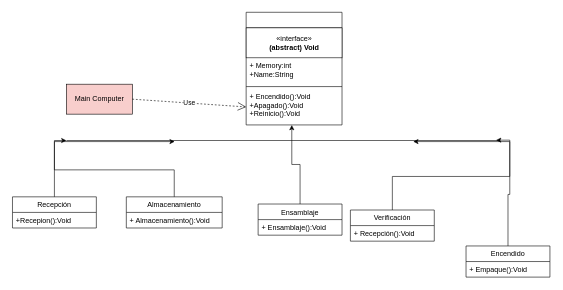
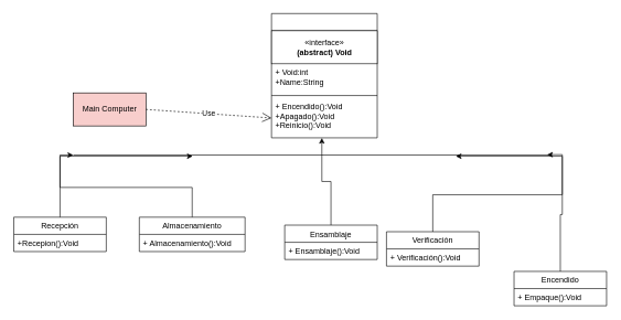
- <mxCell id="20" value="+ Memory:int&#10;+Name:String" style="text;strokeColor=none;fillColor=none;align=left;verticalAlign=top;spacingLeft=4;spacingRight=4;overflow=hidden;rotatable=0;points=[[0,0.5],[1,0.5]];portConstraint=eastwest;" parent="18" vertex="1"><mxGeometry y="76" width="160" height="44" as="geometry" /></mxCell>
+ <mxCell id="20" value="+ Void:int&#10;+Name:String" style="text;strokeColor=none;fillColor=none;align=left;verticalAlign=top;spacingLeft=4;spacingRight=4;overflow=hidden;rotatable=0;points=[[0,0.5],[1,0.5]];portConstraint=eastwest;" parent="18" vertex="1"><mxGeometry y="76" width="160" height="44" as="geometry" /></mxCell>
- <mxCell id="14" value="+ Recepción():Void" style="text;strokeColor=none;fillColor=none;align=left;verticalAlign=top;spacingLeft=4;spacingRight=4;overflow=hidden;rotatable=0;points=[[0,0.5],[1,0.5]];portConstraint=eastwest;" parent="13" vertex="1"><mxGeometry y="26" width="140" height="26" as="geometry" /></mxCell>
+ <mxCell id="14" value="+ Verificación():Void" style="text;strokeColor=none;fillColor=none;align=left;verticalAlign=top;spacingLeft=4;spacingRight=4;overflow=hidden;rotatable=0;points=[[0,0.5],[1,0.5]];portConstraint=eastwest;" parent="13" vertex="1"><mxGeometry y="26" width="140" height="26" as="geometry" /></mxCell>
